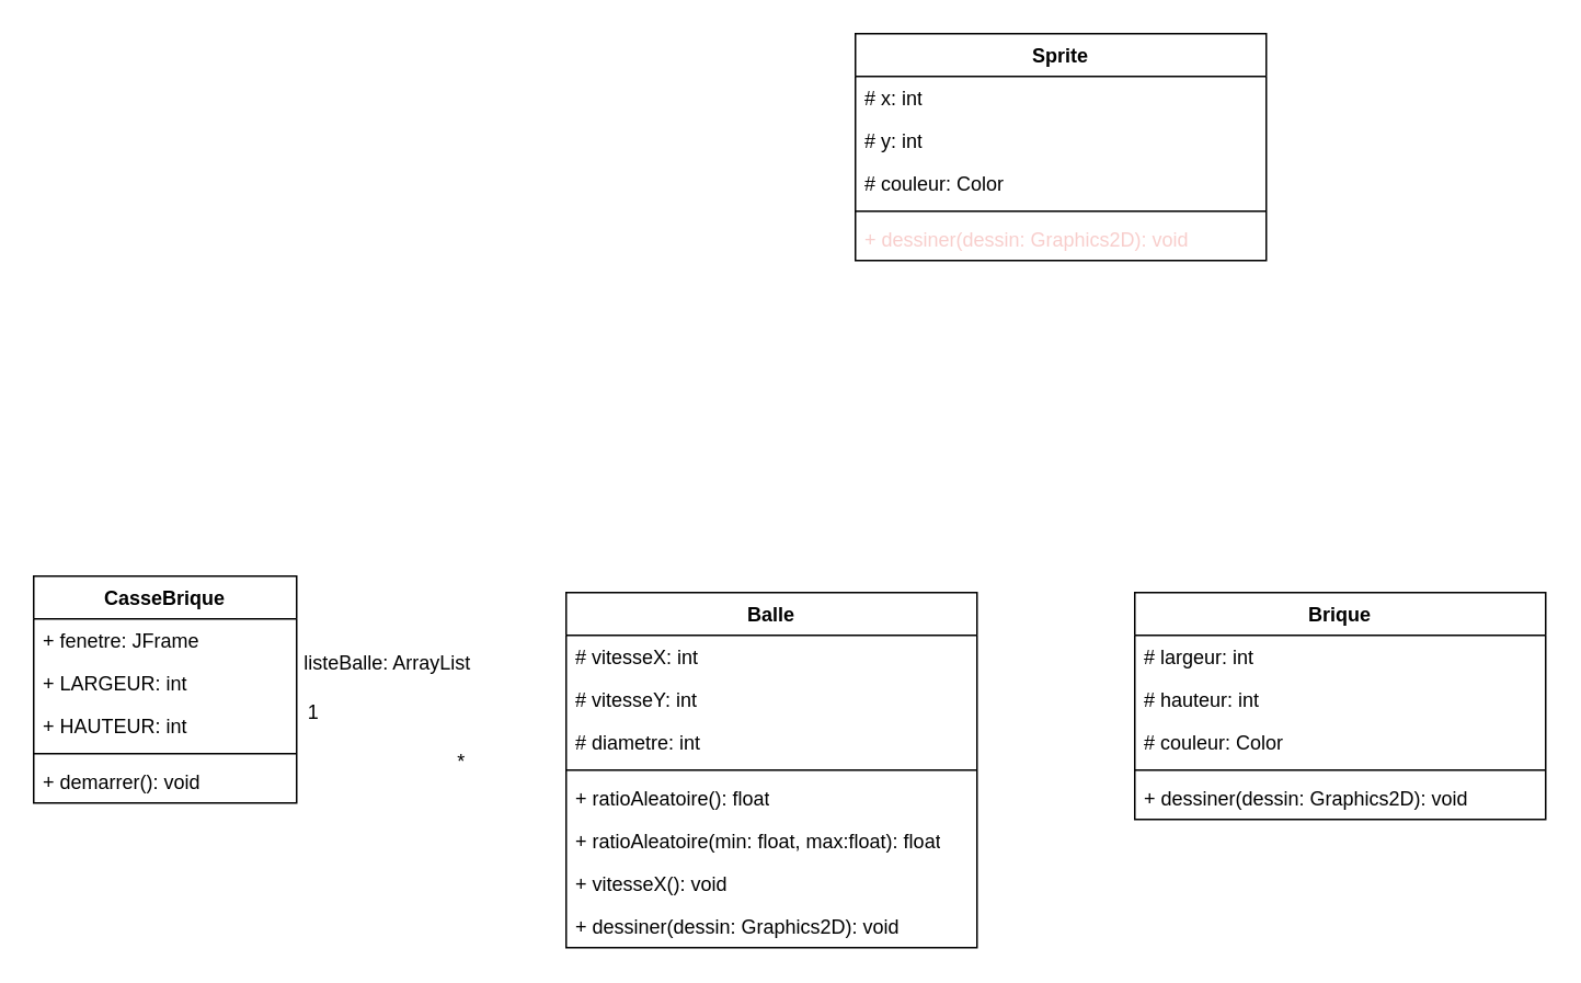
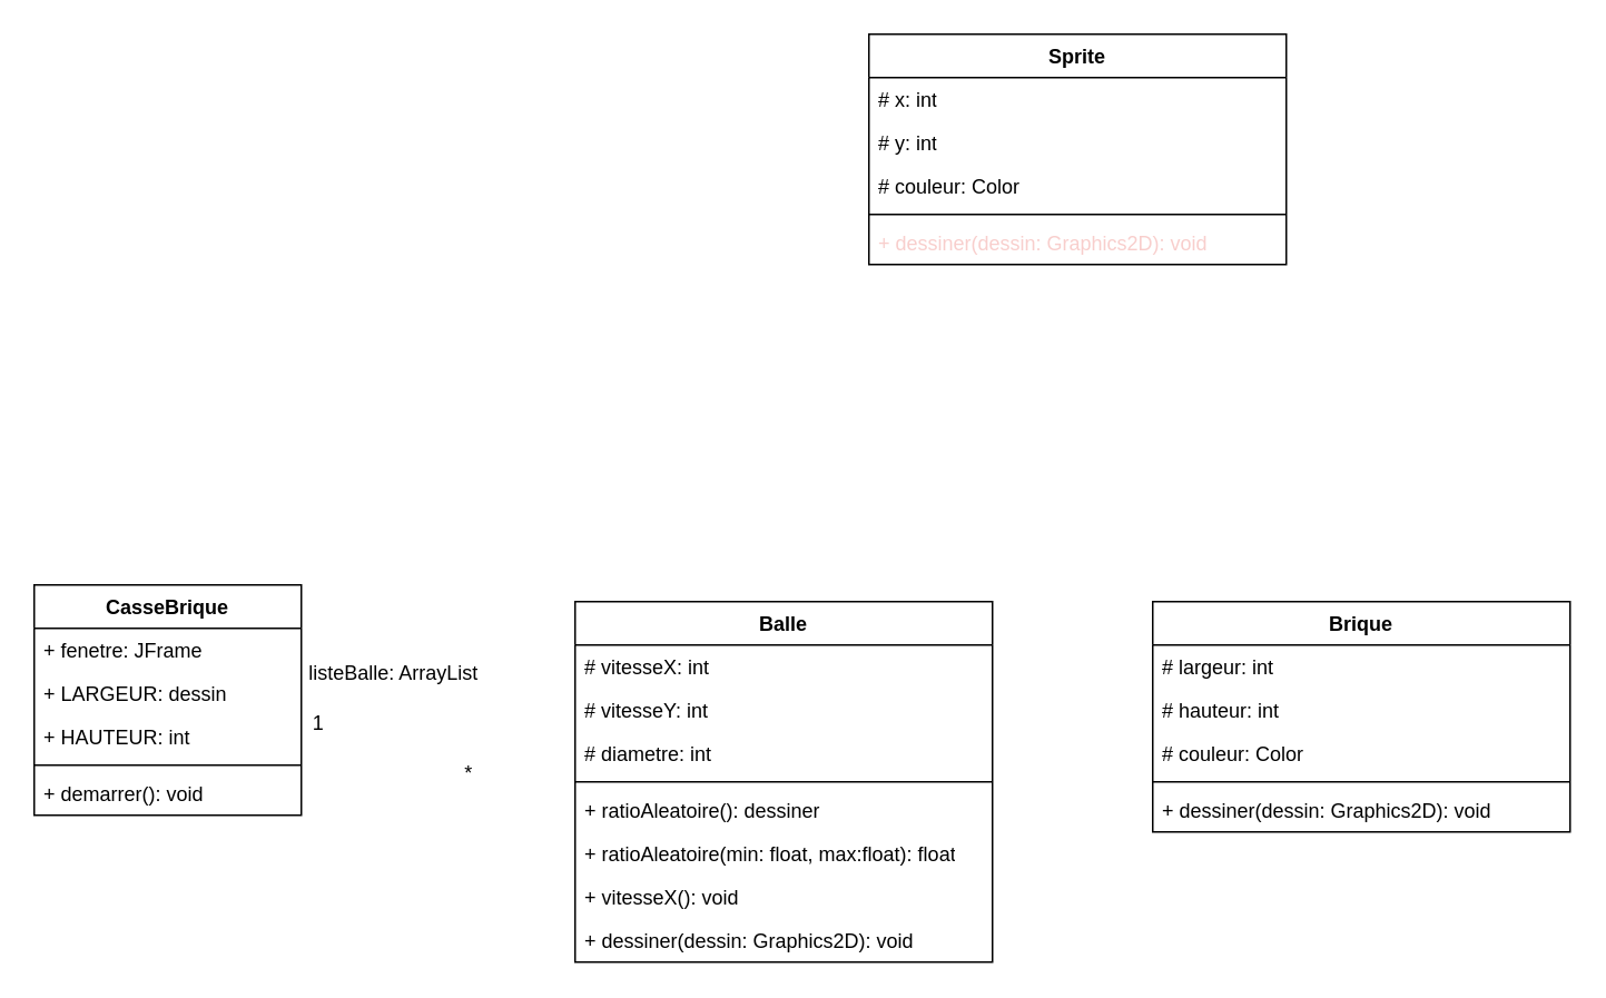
- <mxCell id="4" value="+ LARGEUR: int" style="text;strokeColor=none;fillColor=none;align=left;verticalAlign=top;spacingLeft=4;spacingRight=4;overflow=hidden;rotatable=0;points=[[0,0.5],[1,0.5]];portConstraint=eastwest;whiteSpace=wrap;html=1;" parent="2" vertex="1"><mxGeometry y="52" width="160" height="26" as="geometry" /></mxCell>
+ <mxCell id="4" value="+ LARGEUR: dessin" style="text;strokeColor=none;fillColor=none;align=left;verticalAlign=top;spacingLeft=4;spacingRight=4;overflow=hidden;rotatable=0;points=[[0,0.5],[1,0.5]];portConstraint=eastwest;whiteSpace=wrap;html=1;" parent="2" vertex="1"><mxGeometry y="52" width="160" height="26" as="geometry" /></mxCell>
- <mxCell id="13" value="+ ratioAleatoire(): float" style="text;strokeColor=none;fillColor=none;align=left;verticalAlign=top;spacingLeft=4;spacingRight=4;overflow=hidden;rotatable=0;points=[[0,0.5],[1,0.5]];portConstraint=eastwest;whiteSpace=wrap;html=1;" parent="8" vertex="1"><mxGeometry y="112" width="250" height="26" as="geometry" /></mxCell>
+ <mxCell id="13" value="+ ratioAleatoire(): dessiner" style="text;strokeColor=none;fillColor=none;align=left;verticalAlign=top;spacingLeft=4;spacingRight=4;overflow=hidden;rotatable=0;points=[[0,0.5],[1,0.5]];portConstraint=eastwest;whiteSpace=wrap;html=1;" parent="8" vertex="1"><mxGeometry y="112" width="250" height="26" as="geometry" /></mxCell>
